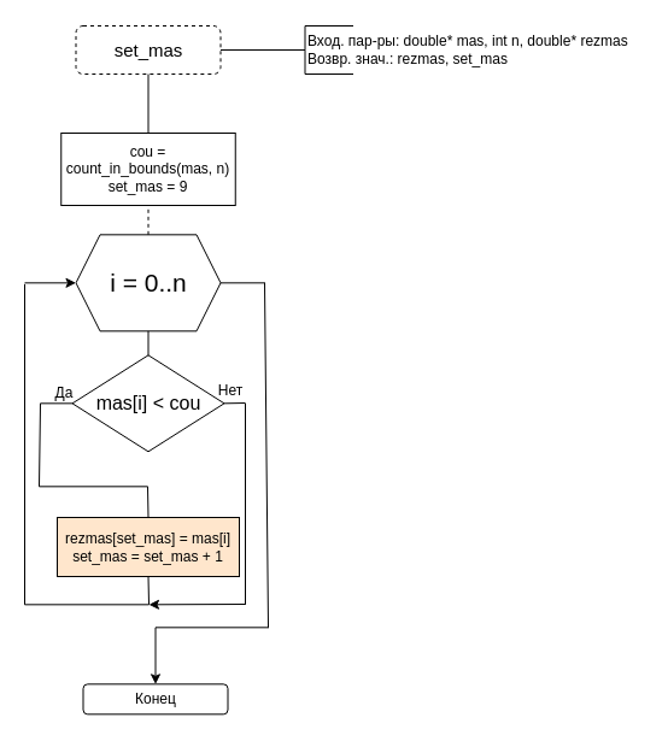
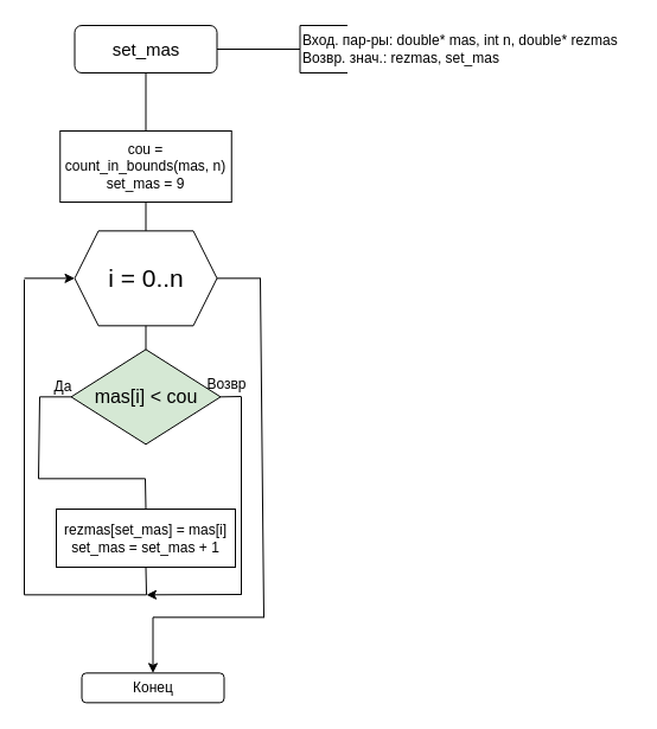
- <mxCell id="2" value="&lt;font style=&quot;font-size: 15px;&quot;&gt;set_mas&lt;/font&gt;" style="rounded=1;whiteSpace=wrap;html=1;fontSize=14;glass=0;strokeWidth=1;shadow=0;dashed=1;" vertex="1" parent="1"><mxGeometry x="62.5" y="20.997" width="120" height="40" as="geometry" /></mxCell>
+ <mxCell id="2" value="&lt;font style=&quot;font-size: 15px;&quot;&gt;set_mas&lt;/font&gt;" style="rounded=1;whiteSpace=wrap;html=1;fontSize=14;glass=0;strokeWidth=1;shadow=0;" vertex="1" parent="1"><mxGeometry x="62.5" y="20.997" width="120" height="40" as="geometry" /></mxCell>
- <mxCell id="13" value="" style="endArrow=none;html=1;rounded=0;exitX=0.5;exitY=0;exitDx=0;exitDy=0;entryX=0.5;entryY=1;entryDx=0;entryDy=0;dashed=1;" edge="1" parent="1" source="12" target="11"><mxGeometry width="50" height="50" relative="1" as="geometry"><mxPoint x="318" y="193.33" as="sourcePoint" /><mxPoint x="368" y="143.33" as="targetPoint" /></mxGeometry></mxCell>
+ <mxCell id="13" value="" style="endArrow=none;html=1;rounded=0;exitX=0.5;exitY=0;exitDx=0;exitDy=0;entryX=0.5;entryY=1;entryDx=0;entryDy=0;" edge="1" parent="1" source="12" target="11"><mxGeometry width="50" height="50" relative="1" as="geometry"><mxPoint x="318" y="193.33" as="sourcePoint" /><mxPoint x="368" y="143.33" as="targetPoint" /></mxGeometry></mxCell>
- <mxCell id="33" value="Нет" style="text;html=1;strokeColor=none;fillColor=none;align=center;verticalAlign=middle;whiteSpace=wrap;rounded=0;" vertex="1" parent="1"><mxGeometry x="161" y="309" width="60" height="30" as="geometry" /></mxCell>
+ <mxCell id="33" value="Возвр" style="text;html=1;strokeColor=none;fillColor=none;align=center;verticalAlign=middle;whiteSpace=wrap;rounded=0;" vertex="1" parent="1"><mxGeometry x="161" y="309" width="60" height="30" as="geometry" /></mxCell>
- <mxCell id="21" value="&lt;font style=&quot;font-size: 16px;&quot;&gt;mas[i] &amp;lt; cou&lt;/font&gt;" style="rhombus;whiteSpace=wrap;html=1;" vertex="1" parent="1"><mxGeometry x="59.5" y="294.33" width="126" height="80" as="geometry" /></mxCell>
+ <mxCell id="21" value="&lt;font style=&quot;font-size: 16px;&quot;&gt;mas[i] &amp;lt; cou&lt;/font&gt;" style="rhombus;whiteSpace=wrap;html=1;fillColor=#d5e8d4;" vertex="1" parent="1"><mxGeometry x="59.5" y="294.33" width="126" height="80" as="geometry" /></mxCell>
- <mxCell id="22" value="&lt;div&gt;rezmas[set_mas] = mas[i]&lt;/div&gt;&lt;div&gt;set_mas = set_mas + 1&lt;/div&gt;" style="rounded=0;whiteSpace=wrap;html=1;fillColor=#ffe6cc;" vertex="1" parent="1"><mxGeometry x="47" y="429" width="151" height="49" as="geometry" /></mxCell>
+ <mxCell id="22" value="&lt;div&gt;rezmas[set_mas] = mas[i]&lt;/div&gt;&lt;div&gt;set_mas = set_mas + 1&lt;/div&gt;" style="rounded=0;whiteSpace=wrap;html=1;" vertex="1" parent="1"><mxGeometry x="47" y="429" width="151" height="49" as="geometry" /></mxCell>
